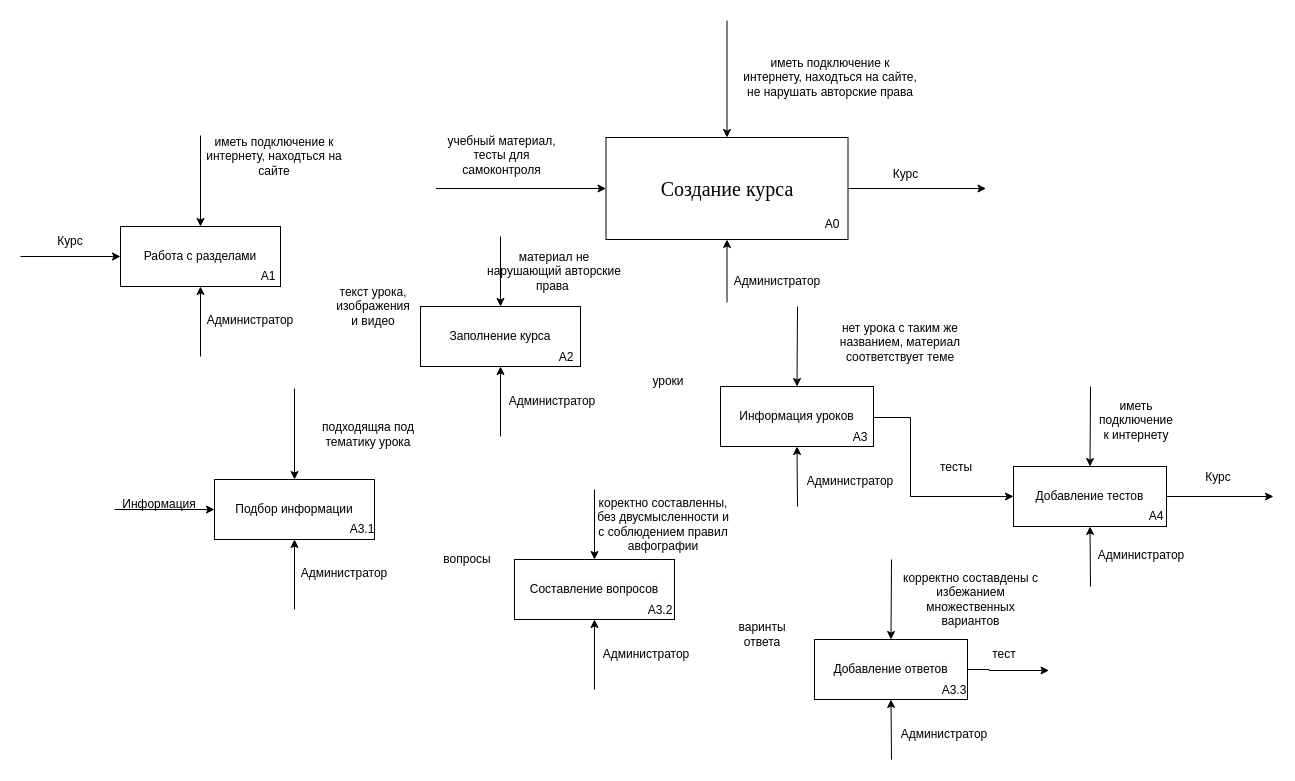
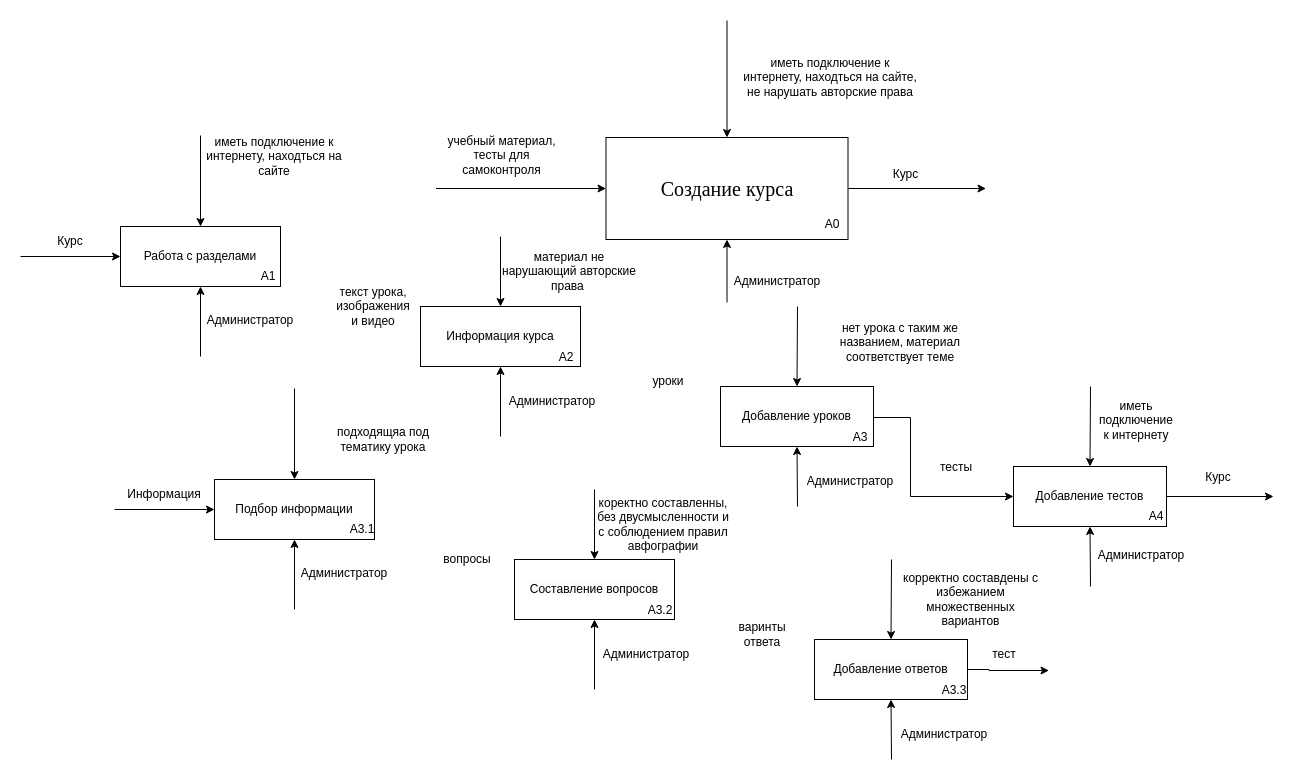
- <mxCell id="40" value="материал не нарушающий авторские права&amp;nbsp;" style="text;html=1;strokeColor=none;fillColor=none;align=center;verticalAlign=middle;whiteSpace=wrap;rounded=0;" parent="1" vertex="1"><mxGeometry x="485" y="256" width="138" height="30" as="geometry" /></mxCell>
+ <mxCell id="40" value="материал не нарушающий авторские права&amp;nbsp;" style="text;html=1;strokeColor=none;fillColor=none;align=center;verticalAlign=middle;whiteSpace=wrap;rounded=0;" parent="1" vertex="1"><mxGeometry x="500" y="256" width="138" height="30" as="geometry" /></mxCell>
- <mxCell id="17" value="&lt;span style=&quot;background-color: rgb(251, 251, 251);&quot;&gt;Заполнение курса&lt;/span&gt;" style="rounded=0;whiteSpace=wrap;html=1;" parent="1" vertex="1"><mxGeometry x="420" y="306" width="160" height="60" as="geometry" /></mxCell>
+ <mxCell id="17" value="&lt;span style=&quot;background-color: rgb(251, 251, 251);&quot;&gt;Информация курса&lt;/span&gt;" style="rounded=0;whiteSpace=wrap;html=1;" parent="1" vertex="1"><mxGeometry x="420" y="306" width="160" height="60" as="geometry" /></mxCell>
- <mxCell id="22" value="&lt;span style=&quot;background-color: rgb(251, 251, 251);&quot;&gt;Информация уроков&lt;/span&gt;" style="rounded=0;whiteSpace=wrap;html=1;" parent="1" vertex="1"><mxGeometry x="720" y="386" width="153" height="60" as="geometry" /></mxCell>
+ <mxCell id="22" value="&lt;span style=&quot;background-color: rgb(251, 251, 251);&quot;&gt;Добавление уроков&lt;/span&gt;" style="rounded=0;whiteSpace=wrap;html=1;" parent="1" vertex="1"><mxGeometry x="720" y="386" width="153" height="60" as="geometry" /></mxCell>
- <mxCell id="51" value="подходящяа под тематику урока" style="text;html=1;strokeColor=none;fillColor=none;align=center;verticalAlign=middle;whiteSpace=wrap;rounded=0;" parent="1" vertex="1"><mxGeometry x="299" y="419" width="138" height="30" as="geometry" /></mxCell>
+ <mxCell id="51" value="подходящяа под тематику урока" style="text;html=1;strokeColor=none;fillColor=none;align=center;verticalAlign=middle;whiteSpace=wrap;rounded=0;" parent="1" vertex="1"><mxGeometry x="314" y="424" width="138" height="30" as="geometry" /></mxCell>
- <mxCell id="47" value="Информация" style="text;html=1;strokeColor=none;fillColor=none;align=center;verticalAlign=middle;whiteSpace=wrap;rounded=0;" parent="1" vertex="1"><mxGeometry x="129" y="489" width="60" height="30" as="geometry" /></mxCell>
+ <mxCell id="47" value="Информация" style="text;html=1;strokeColor=none;fillColor=none;align=center;verticalAlign=middle;whiteSpace=wrap;rounded=0;" parent="1" vertex="1"><mxGeometry x="134" y="479" width="60" height="30" as="geometry" /></mxCell>
